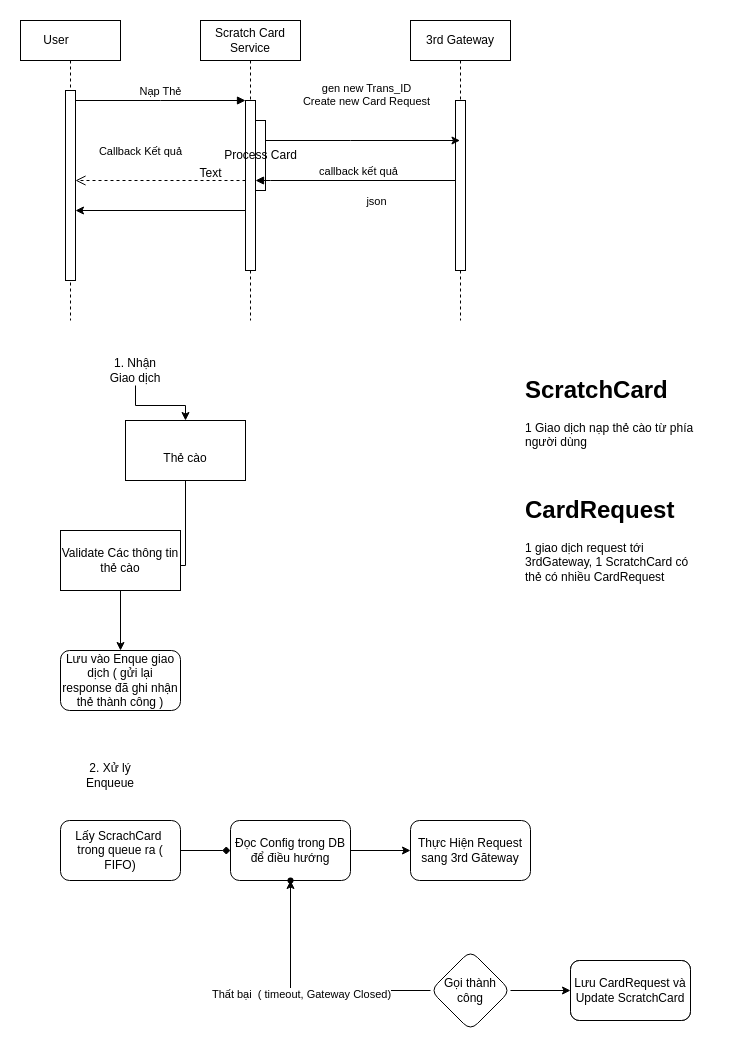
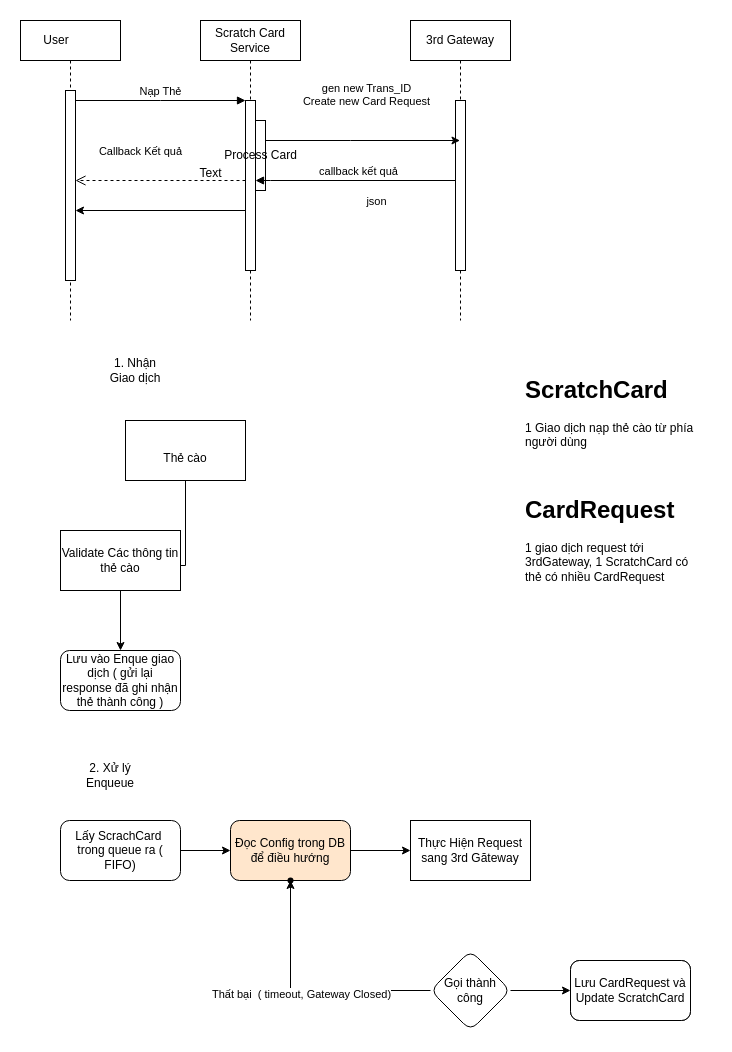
- <mxCell id="21" value="" style="edgeStyle=orthogonalEdgeStyle;rounded=0;orthogonalLoop=1;jettySize=auto;html=1;" parent="1" source="22" target="16" edge="1"><mxGeometry relative="1" as="geometry" /></mxCell>
- <mxCell id="24" style="edgeStyle=orthogonalEdgeStyle;rounded=0;orthogonalLoop=1;jettySize=auto;html=1;endArrow=diamond;" parent="1" source="25" target="27" edge="1"><mxGeometry relative="1" as="geometry"><mxPoint x="220" y="850" as="targetPoint" /></mxGeometry></mxCell>
+ <mxCell id="24" style="edgeStyle=orthogonalEdgeStyle;rounded=0;orthogonalLoop=1;jettySize=auto;html=1;" parent="1" source="25" target="27" edge="1"><mxGeometry relative="1" as="geometry"><mxPoint x="220" y="850" as="targetPoint" /></mxGeometry></mxCell>
- <mxCell id="27" value="Đọc Config trong DB để điều hướng " style="rounded=1;whiteSpace=wrap;html=1;" parent="1" vertex="1"><mxGeometry x="230" y="820" width="120" height="60" as="geometry" /></mxCell>
+ <mxCell id="27" value="Đọc Config trong DB để điều hướng " style="rounded=1;whiteSpace=wrap;html=1;fillColor=#ffe6cc;" parent="1" vertex="1"><mxGeometry x="230" y="820" width="120" height="60" as="geometry" /></mxCell>
- <mxCell id="28" value="Thực Hiện Request sang 3rd Găteway" style="rounded=1;whiteSpace=wrap;html=1;" parent="1" vertex="1"><mxGeometry x="410" y="820" width="120" height="60" as="geometry" /></mxCell>
+ <mxCell id="28" value="Thực Hiện Request sang 3rd Găteway" style="whiteSpace=wrap;html=1;rounded=0;" parent="1" vertex="1"><mxGeometry x="410" y="820" width="120" height="60" as="geometry" /></mxCell>
